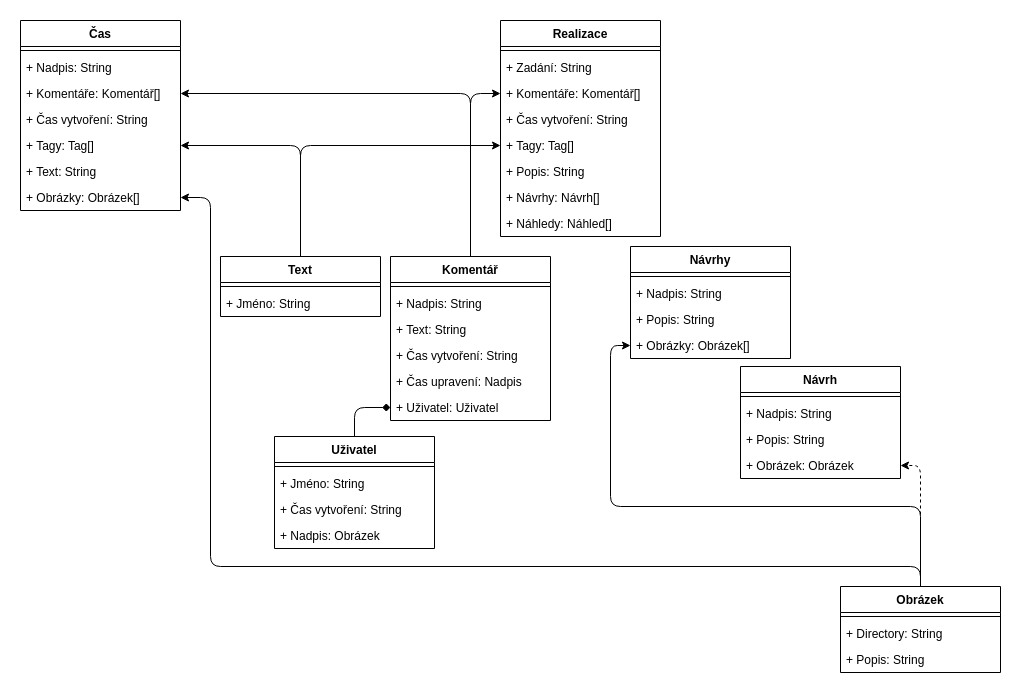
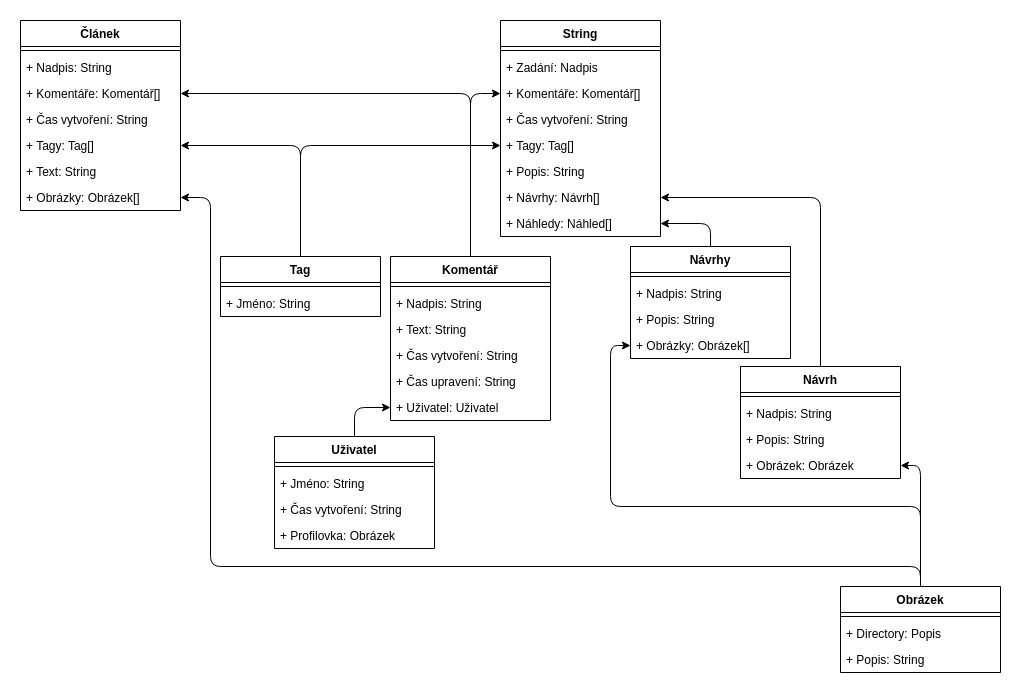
- <mxCell id="45" value="Čas" style="swimlane;fontStyle=1;align=center;verticalAlign=top;childLayout=stackLayout;horizontal=1;startSize=26;horizontalStack=0;resizeParent=1;resizeParentMax=0;resizeLast=0;collapsible=1;marginBottom=0;" parent="1" vertex="1"><mxGeometry x="20" y="20" width="160" height="190" as="geometry" /></mxCell>
+ <mxCell id="45" value="Článek" style="swimlane;fontStyle=1;align=center;verticalAlign=top;childLayout=stackLayout;horizontal=1;startSize=26;horizontalStack=0;resizeParent=1;resizeParentMax=0;resizeLast=0;collapsible=1;marginBottom=0;" parent="1" vertex="1"><mxGeometry x="20" y="20" width="160" height="190" as="geometry" /></mxCell>
- <mxCell id="8" value="Realizace" style="swimlane;fontStyle=1;align=center;verticalAlign=top;childLayout=stackLayout;horizontal=1;startSize=26;horizontalStack=0;resizeParent=1;resizeParentMax=0;resizeLast=0;collapsible=1;marginBottom=0;" parent="1" vertex="1"><mxGeometry x="500" y="20" width="160" height="216" as="geometry" /></mxCell>
+ <mxCell id="8" value="String" style="swimlane;fontStyle=1;align=center;verticalAlign=top;childLayout=stackLayout;horizontal=1;startSize=26;horizontalStack=0;resizeParent=1;resizeParentMax=0;resizeLast=0;collapsible=1;marginBottom=0;" parent="1" vertex="1"><mxGeometry x="500" y="20" width="160" height="216" as="geometry" /></mxCell>
- <mxCell id="10" value="+ Zadání: String" style="text;strokeColor=none;fillColor=none;align=left;verticalAlign=top;spacingLeft=4;spacingRight=4;overflow=hidden;rotatable=0;points=[[0,0.5],[1,0.5]];portConstraint=eastwest;" parent="8" vertex="1"><mxGeometry y="34" width="160" height="26" as="geometry" /></mxCell>
+ <mxCell id="10" value="+ Zadání: Nadpis" style="text;strokeColor=none;fillColor=none;align=left;verticalAlign=top;spacingLeft=4;spacingRight=4;overflow=hidden;rotatable=0;points=[[0,0.5],[1,0.5]];portConstraint=eastwest;" parent="8" vertex="1"><mxGeometry y="34" width="160" height="26" as="geometry" /></mxCell>
+ <mxCell id="2" style="edgeStyle=orthogonalEdgeStyle;html=1;entryX=1;entryY=0.5;entryDx=0;entryDy=0;" parent="1" source="3" target="15" edge="1"><mxGeometry relative="1" as="geometry" /></mxCell>
+ <mxCell id="26" style="edgeStyle=orthogonalEdgeStyle;html=1;entryX=1;entryY=0.5;entryDx=0;entryDy=0;" parent="1" source="27" target="16" edge="1"><mxGeometry relative="1" as="geometry" /></mxCell>
- <mxCell id="55" value="Text" style="swimlane;fontStyle=1;align=center;verticalAlign=top;childLayout=stackLayout;horizontal=1;startSize=26;horizontalStack=0;resizeParent=1;resizeParentMax=0;resizeLast=0;collapsible=1;marginBottom=0;" parent="1" vertex="1"><mxGeometry x="220" y="256" width="160" height="60" as="geometry" /></mxCell>
+ <mxCell id="55" value="Tag" style="swimlane;fontStyle=1;align=center;verticalAlign=top;childLayout=stackLayout;horizontal=1;startSize=26;horizontalStack=0;resizeParent=1;resizeParentMax=0;resizeLast=0;collapsible=1;marginBottom=0;" parent="1" vertex="1"><mxGeometry x="220" y="256" width="160" height="60" as="geometry" /></mxCell>
- <mxCell id="24" value="+ Čas upravení: Nadpis" style="text;strokeColor=none;fillColor=none;align=left;verticalAlign=top;spacingLeft=4;spacingRight=4;overflow=hidden;rotatable=0;points=[[0,0.5],[1,0.5]];portConstraint=eastwest;" parent="19" vertex="1"><mxGeometry y="112" width="160" height="26" as="geometry" /></mxCell>
+ <mxCell id="24" value="+ Čas upravení: String" style="text;strokeColor=none;fillColor=none;align=left;verticalAlign=top;spacingLeft=4;spacingRight=4;overflow=hidden;rotatable=0;points=[[0,0.5],[1,0.5]];portConstraint=eastwest;" parent="19" vertex="1"><mxGeometry y="112" width="160" height="26" as="geometry" /></mxCell>
- <mxCell id="39" style="edgeStyle=orthogonalEdgeStyle;html=1;entryX=0;entryY=0.5;entryDx=0;entryDy=0;endArrow=diamond;" parent="1" source="40" target="25" edge="1"><mxGeometry relative="1" as="geometry" /></mxCell>
+ <mxCell id="39" style="edgeStyle=orthogonalEdgeStyle;html=1;entryX=0;entryY=0.5;entryDx=0;entryDy=0;" parent="1" source="40" target="25" edge="1"><mxGeometry relative="1" as="geometry" /></mxCell>
- <mxCell id="33" style="edgeStyle=orthogonalEdgeStyle;html=1;entryX=1;entryY=0.5;entryDx=0;entryDy=0;dashed=1;" parent="1" source="35" target="7" edge="1"><mxGeometry relative="1" as="geometry" /></mxCell>
+ <mxCell id="33" style="edgeStyle=orthogonalEdgeStyle;html=1;entryX=1;entryY=0.5;entryDx=0;entryDy=0;" parent="1" source="35" target="7" edge="1"><mxGeometry relative="1" as="geometry" /></mxCell>
- <mxCell id="44" value="+ Nadpis: Obrázek" style="text;strokeColor=none;fillColor=none;align=left;verticalAlign=top;spacingLeft=4;spacingRight=4;overflow=hidden;rotatable=0;points=[[0,0.5],[1,0.5]];portConstraint=eastwest;" parent="40" vertex="1"><mxGeometry y="86" width="160" height="26" as="geometry" /></mxCell>
+ <mxCell id="44" value="+ Profilovka: Obrázek" style="text;strokeColor=none;fillColor=none;align=left;verticalAlign=top;spacingLeft=4;spacingRight=4;overflow=hidden;rotatable=0;points=[[0,0.5],[1,0.5]];portConstraint=eastwest;" parent="40" vertex="1"><mxGeometry y="86" width="160" height="26" as="geometry" /></mxCell>
- <mxCell id="37" value="+ Directory: String" style="text;strokeColor=none;fillColor=none;align=left;verticalAlign=top;spacingLeft=4;spacingRight=4;overflow=hidden;rotatable=0;points=[[0,0.5],[1,0.5]];portConstraint=eastwest;" parent="35" vertex="1"><mxGeometry y="34" width="160" height="26" as="geometry" /></mxCell>
+ <mxCell id="37" value="+ Directory: Popis" style="text;strokeColor=none;fillColor=none;align=left;verticalAlign=top;spacingLeft=4;spacingRight=4;overflow=hidden;rotatable=0;points=[[0,0.5],[1,0.5]];portConstraint=eastwest;" parent="35" vertex="1"><mxGeometry y="34" width="160" height="26" as="geometry" /></mxCell>
